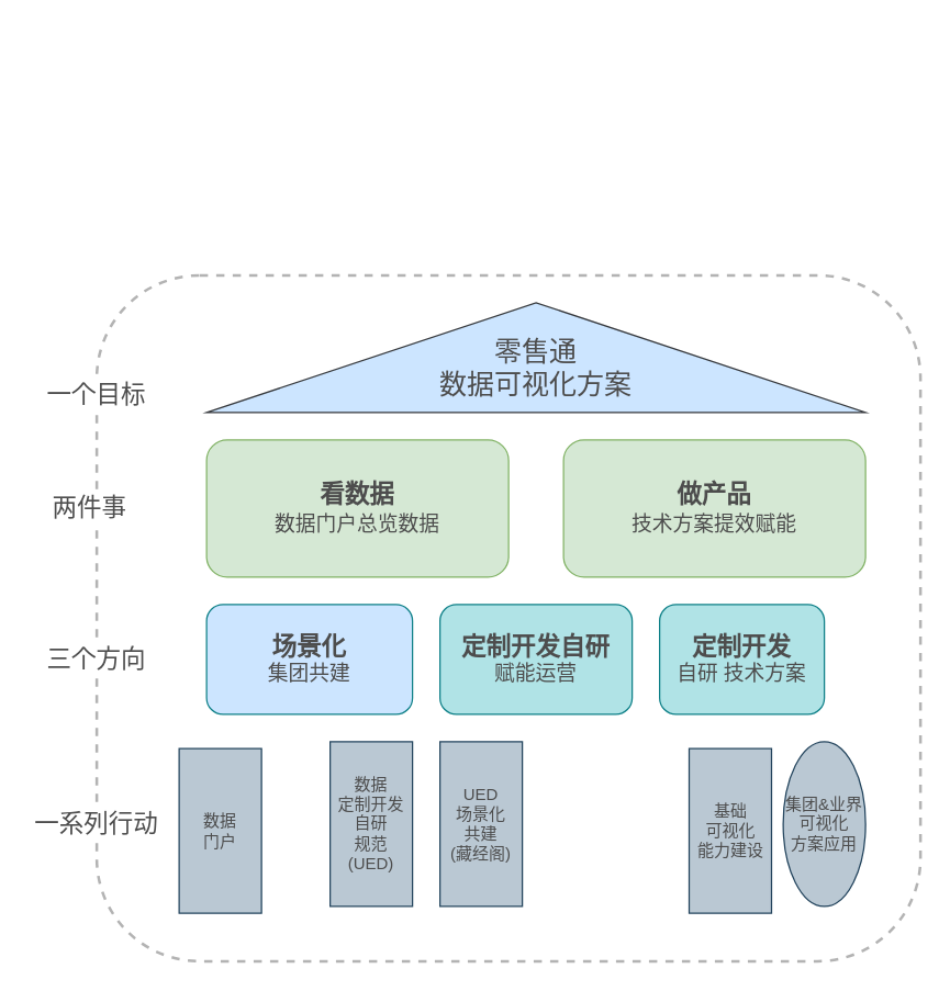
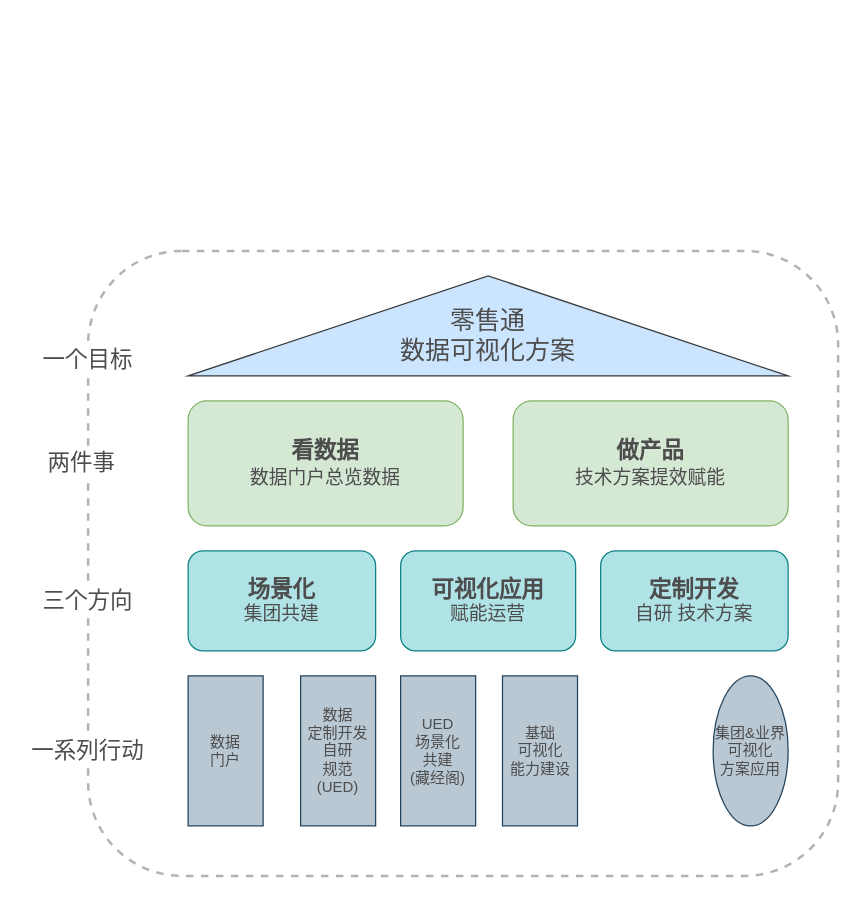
- <mxCell id="6" value="&lt;b&gt;&lt;font style=&quot;font-size: 18px&quot;&gt;场景化&lt;/font&gt;&lt;/b&gt;&lt;br style=&quot;font-size: 15px&quot;&gt;集团共建&lt;br style=&quot;font-size: 15px&quot;&gt;" style="rounded=1;whiteSpace=wrap;html=1;fillColor=#cce5ff;strokeColor=#0e8088;fontColor=#4D4D4D;fontSize=15;" vertex="1" parent="1"><mxGeometry x="150" y="440" width="150" height="80" as="geometry" /></mxCell>
+ <mxCell id="6" value="&lt;b&gt;&lt;font style=&quot;font-size: 18px&quot;&gt;场景化&lt;/font&gt;&lt;/b&gt;&lt;br style=&quot;font-size: 15px&quot;&gt;集团共建&lt;br style=&quot;font-size: 15px&quot;&gt;" style="rounded=1;whiteSpace=wrap;html=1;fillColor=#b0e3e6;strokeColor=#0e8088;fontColor=#4D4D4D;fontSize=15;" vertex="1" parent="1"><mxGeometry x="150" y="440" width="150" height="80" as="geometry" /></mxCell>
- <mxCell id="7" value="&lt;font style=&quot;font-size: 18px&quot;&gt;&lt;b&gt;定制开发自研&lt;/b&gt;&lt;/font&gt;&lt;br style=&quot;font-size: 15px&quot;&gt;赋能运营" style="rounded=1;whiteSpace=wrap;html=1;fillColor=#b0e3e6;strokeColor=#0e8088;fontColor=#4D4D4D;fontSize=15;" vertex="1" parent="1"><mxGeometry x="320" y="440" width="140" height="80" as="geometry" /></mxCell>
+ <mxCell id="7" value="&lt;font style=&quot;font-size: 18px&quot;&gt;&lt;b&gt;可视化应用&lt;/b&gt;&lt;/font&gt;&lt;br style=&quot;font-size: 15px&quot;&gt;赋能运营" style="rounded=1;whiteSpace=wrap;html=1;fillColor=#b0e3e6;strokeColor=#0e8088;fontColor=#4D4D4D;fontSize=15;" vertex="1" parent="1"><mxGeometry x="320" y="440" width="140" height="80" as="geometry" /></mxCell>
- <mxCell id="8" value="&lt;font style=&quot;font-size: 18px&quot;&gt;&lt;b&gt;定制开发&lt;/b&gt;&lt;/font&gt;&lt;br style=&quot;font-size: 15px&quot;&gt;自研 技术方案&lt;br style=&quot;font-size: 15px&quot;&gt;" style="rounded=1;whiteSpace=wrap;html=1;fillColor=#b0e3e6;strokeColor=#0e8088;fontColor=#4D4D4D;fontSize=15;" vertex="1" parent="1"><mxGeometry x="480" y="440" width="120" height="80" as="geometry" /></mxCell>
+ <mxCell id="8" value="&lt;font style=&quot;font-size: 18px&quot;&gt;&lt;b&gt;定制开发&lt;/b&gt;&lt;/font&gt;&lt;br style=&quot;font-size: 15px&quot;&gt;自研 技术方案&lt;br style=&quot;font-size: 15px&quot;&gt;" style="rounded=1;whiteSpace=wrap;html=1;fillColor=#b0e3e6;strokeColor=#0e8088;fontColor=#4D4D4D;fontSize=15;" vertex="1" parent="1"><mxGeometry x="480" y="440" width="150" height="80" as="geometry" /></mxCell>
- <mxCell id="9" value="数据&lt;br&gt;门户" style="rounded=0;whiteSpace=wrap;html=1;flipH=1;flipV=1;fillColor=#bac8d3;strokeColor=#23445d;fontColor=#4D4D4D;" vertex="1" parent="1"><mxGeometry x="130" y="545" width="60" height="120" as="geometry" /></mxCell>
+ <mxCell id="9" value="数据&lt;br&gt;门户" style="rounded=0;whiteSpace=wrap;html=1;flipH=1;flipV=1;fillColor=#bac8d3;strokeColor=#23445d;fontColor=#4D4D4D;" vertex="1" parent="1"><mxGeometry x="150" y="540" width="60" height="120" as="geometry" /></mxCell>
- <mxCell id="12" value="基础&lt;br&gt;可视化&lt;br&gt;能力建设" style="rounded=0;whiteSpace=wrap;html=1;flipH=1;flipV=1;fillColor=#bac8d3;strokeColor=#23445d;fontColor=#4D4D4D;" vertex="1" parent="1"><mxGeometry x="501.5" y="545" width="60" height="120" as="geometry" /></mxCell>
+ <mxCell id="12" value="基础&lt;br&gt;可视化&lt;br&gt;能力建设" style="rounded=0;whiteSpace=wrap;html=1;flipH=1;flipV=1;fillColor=#bac8d3;strokeColor=#23445d;fontColor=#4D4D4D;" vertex="1" parent="1"><mxGeometry x="401.5" y="540" width="60" height="120" as="geometry" /></mxCell>
